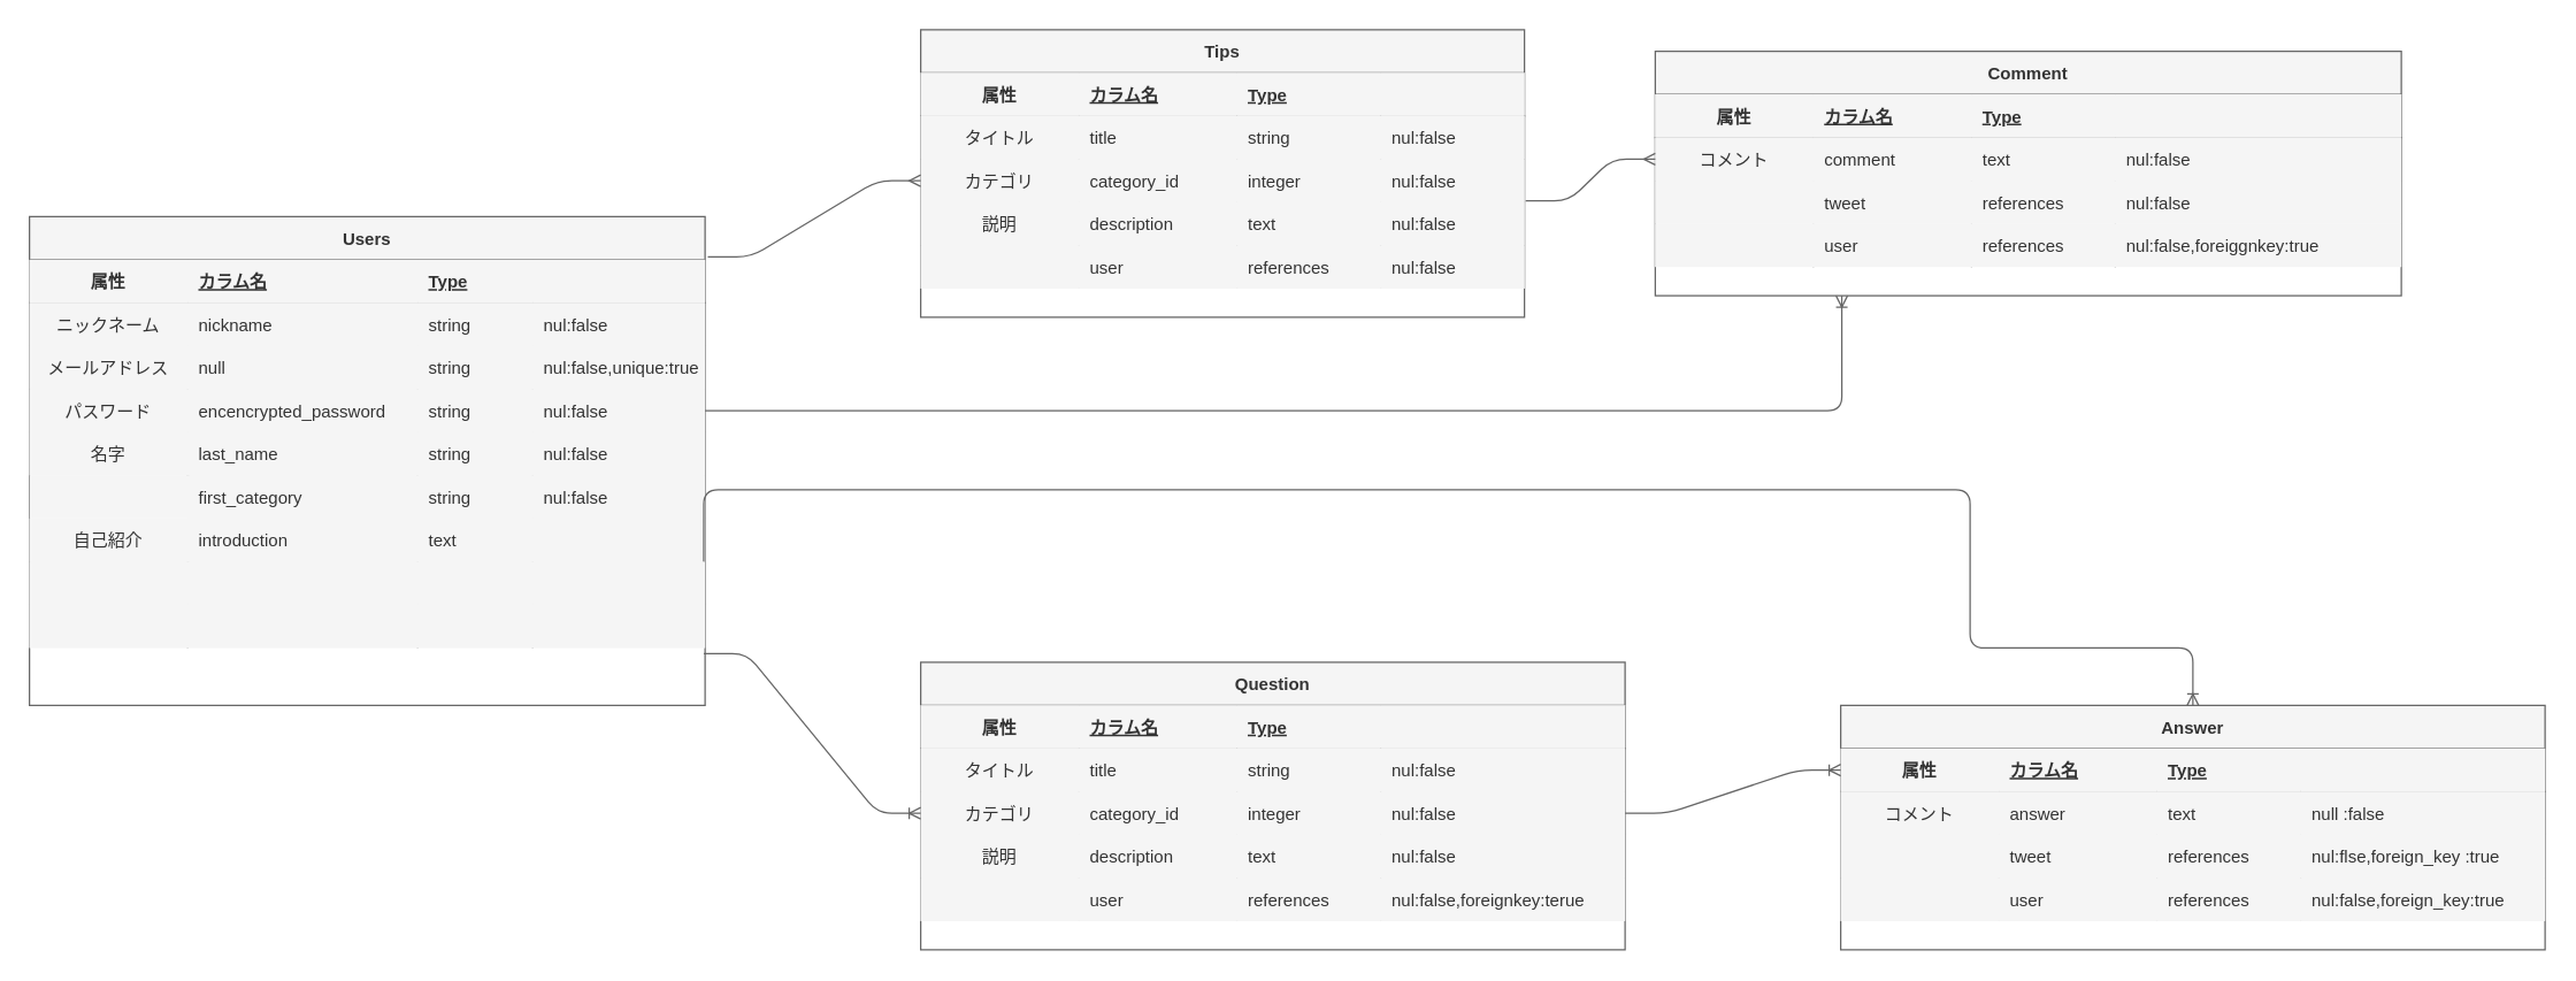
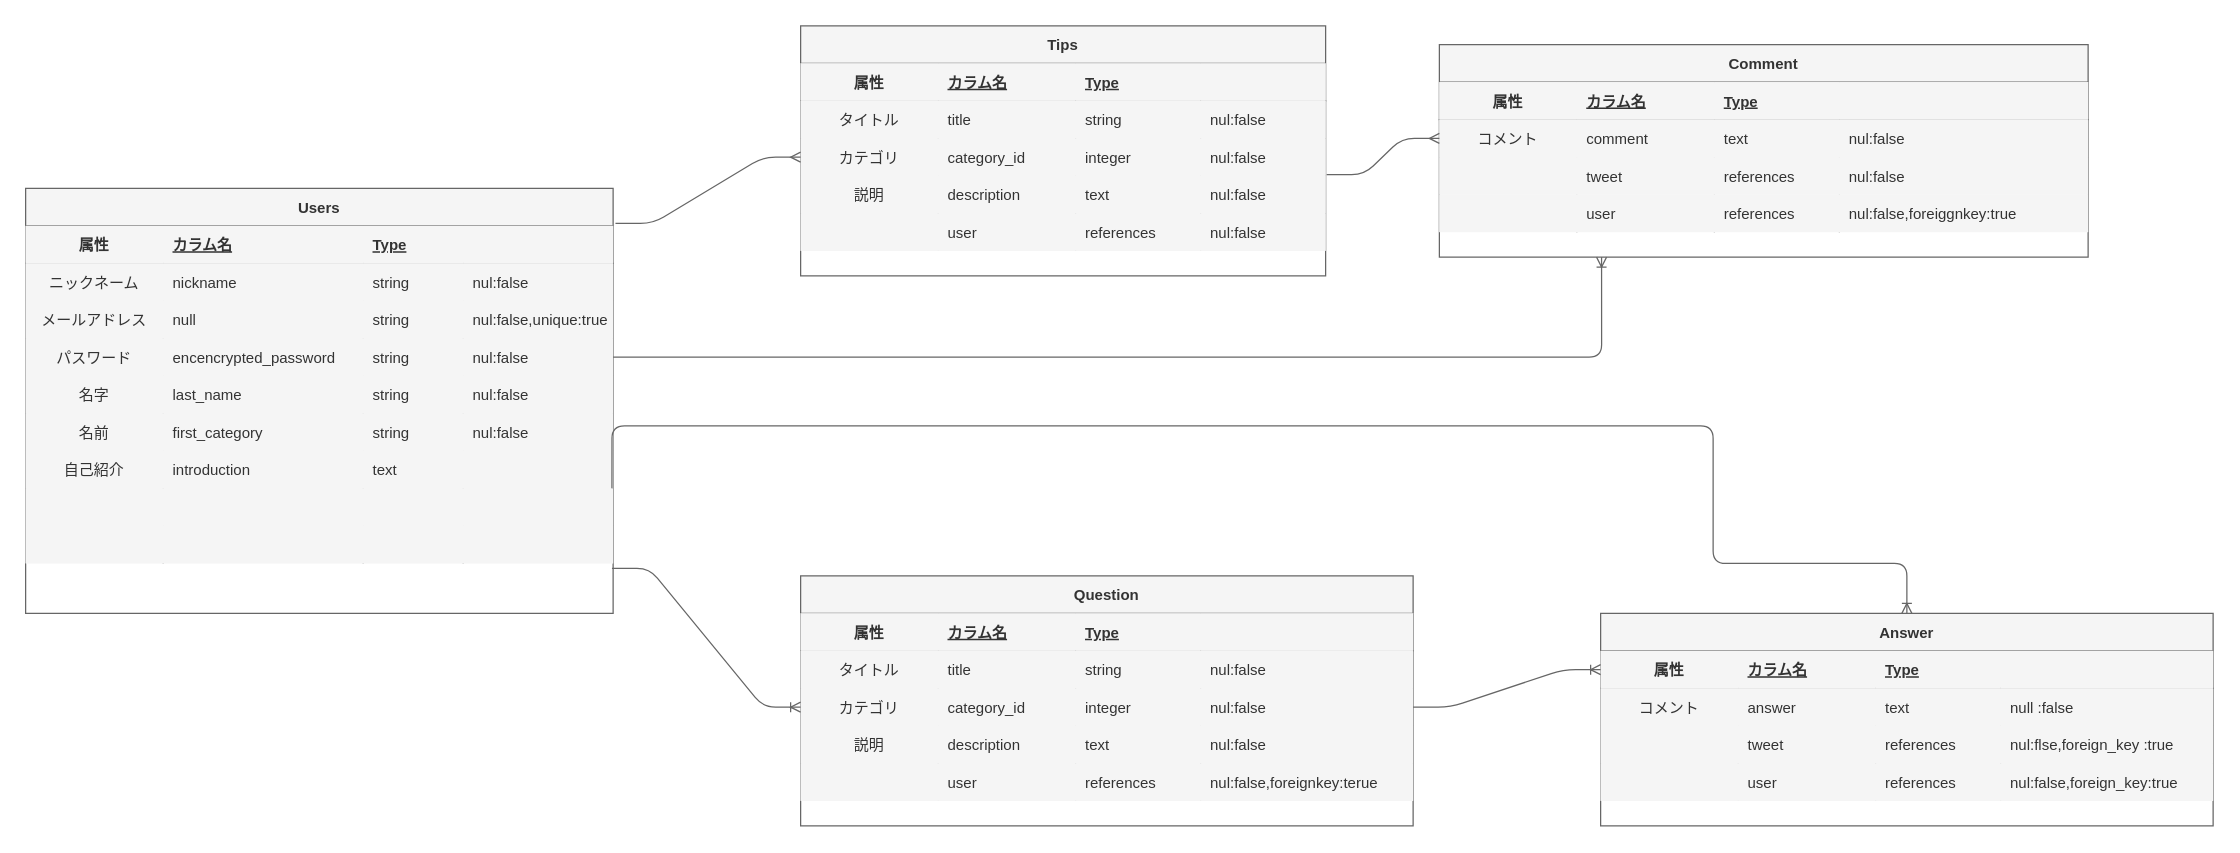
+ <mxCell id="29" value="名前" style="shape=partialRectangle;connectable=0;fillColor=#f5f5f5;top=0;left=0;bottom=0;right=0;editable=1;overflow=hidden;align=center;verticalAlign=middle;strokeColor=#666666;fontColor=#333333;" parent="28" vertex="1"><mxGeometry width="110" height="30" as="geometry" /></mxCell>
